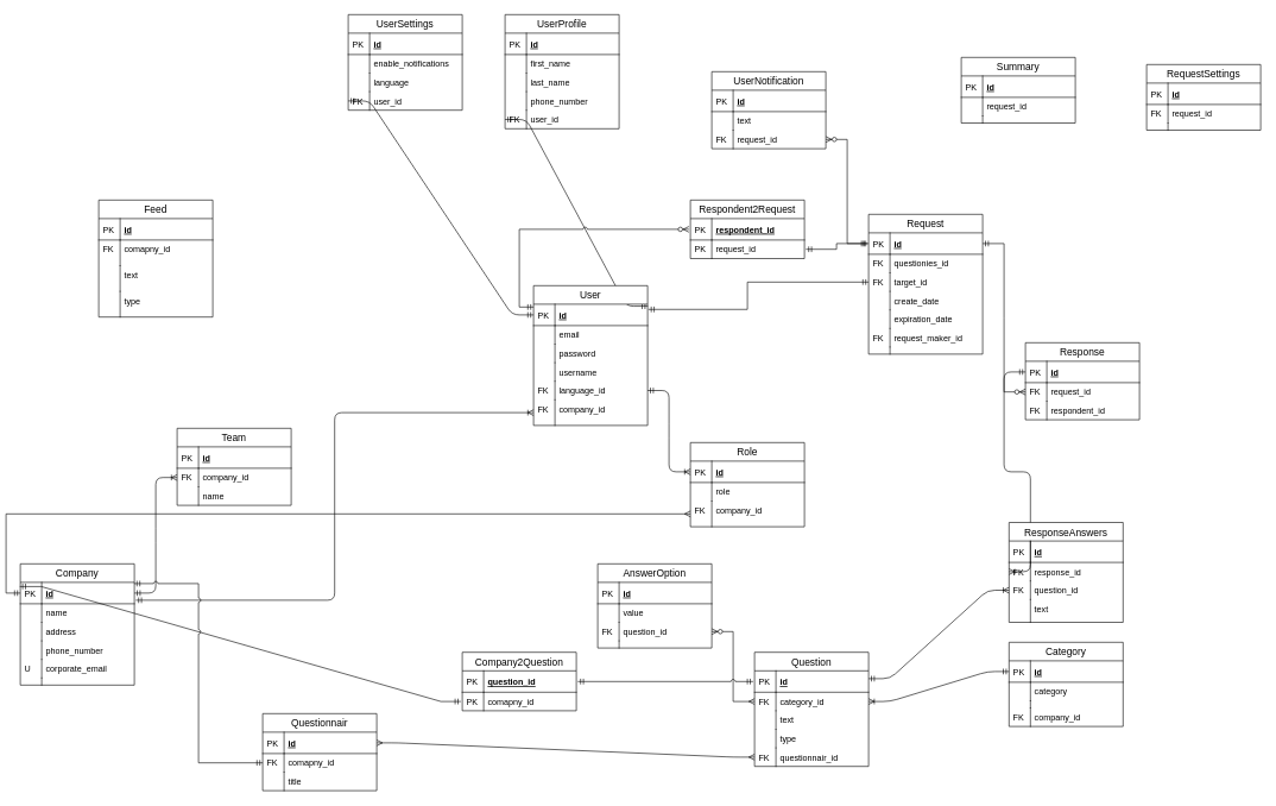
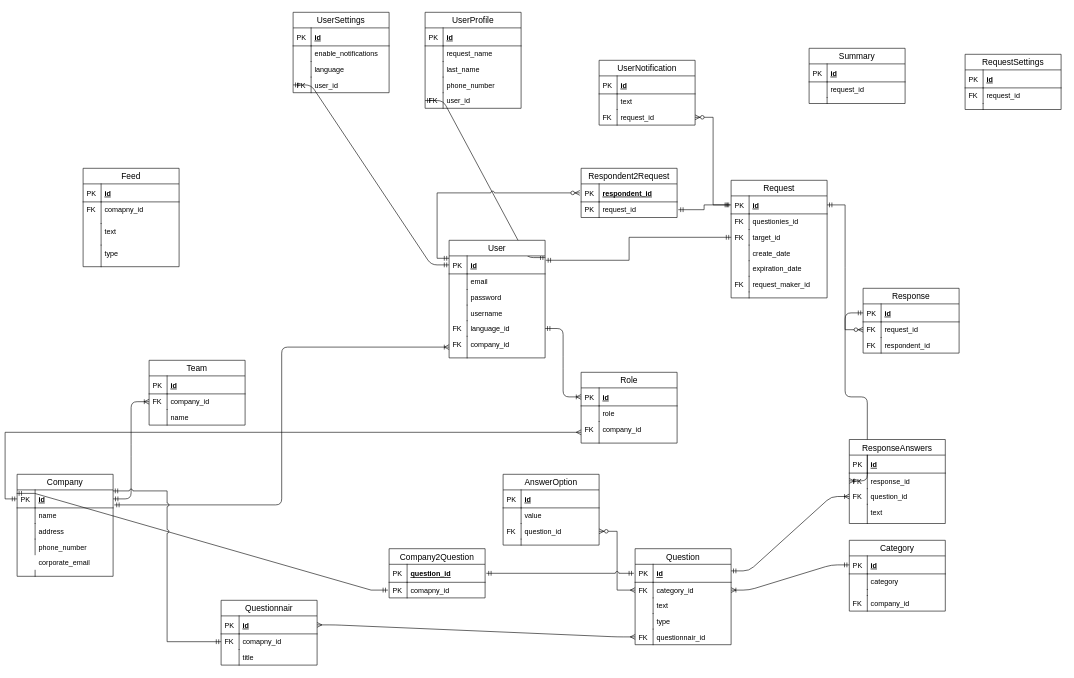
- <mxCell id="9" value="first_name" style="shape=partialRectangle;top=0;left=0;right=0;bottom=0;align=left;verticalAlign=top;fillColor=none;spacingLeft=34;spacingRight=4;overflow=hidden;rotatable=0;points=[[0,0.5],[1,0.5]];portConstraint=eastwest;dropTarget=0;fontSize=12;" parent="6" vertex="1"><mxGeometry y="56" width="160" height="26" as="geometry" /></mxCell>
+ <mxCell id="9" value="request_name" style="shape=partialRectangle;top=0;left=0;right=0;bottom=0;align=left;verticalAlign=top;fillColor=none;spacingLeft=34;spacingRight=4;overflow=hidden;rotatable=0;points=[[0,0.5],[1,0.5]];portConstraint=eastwest;dropTarget=0;fontSize=12;" parent="6" vertex="1"><mxGeometry y="56" width="160" height="26" as="geometry" /></mxCell>
- <mxCell id="127" value="U" style="shape=partialRectangle;top=0;left=0;bottom=0;fillColor=none;align=left;verticalAlign=top;spacingLeft=4;spacingRight=4;overflow=hidden;rotatable=0;points=[];portConstraint=eastwest;part=1;fontSize=12;" parent="126" vertex="1" connectable="0"><mxGeometry width="30" height="26" as="geometry" /></mxCell>
